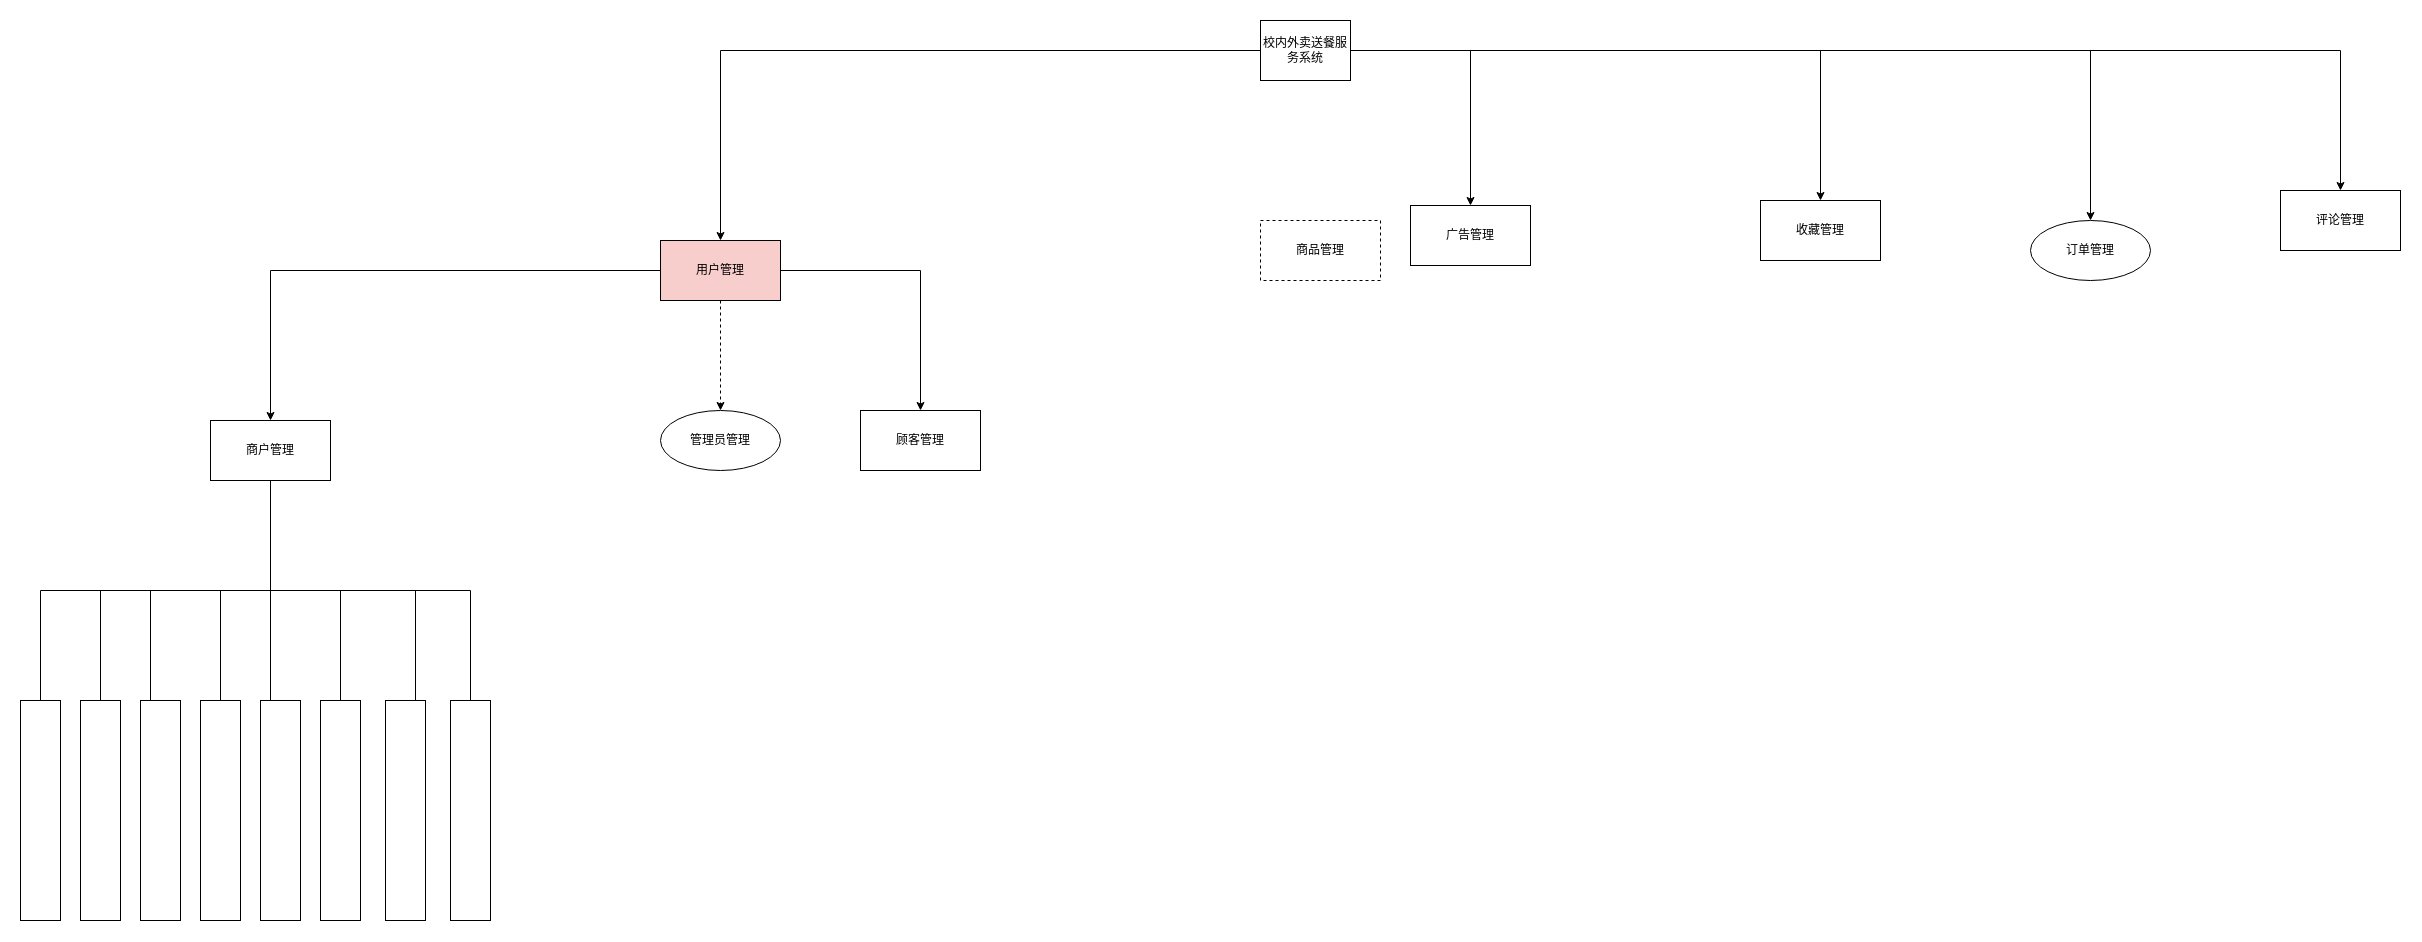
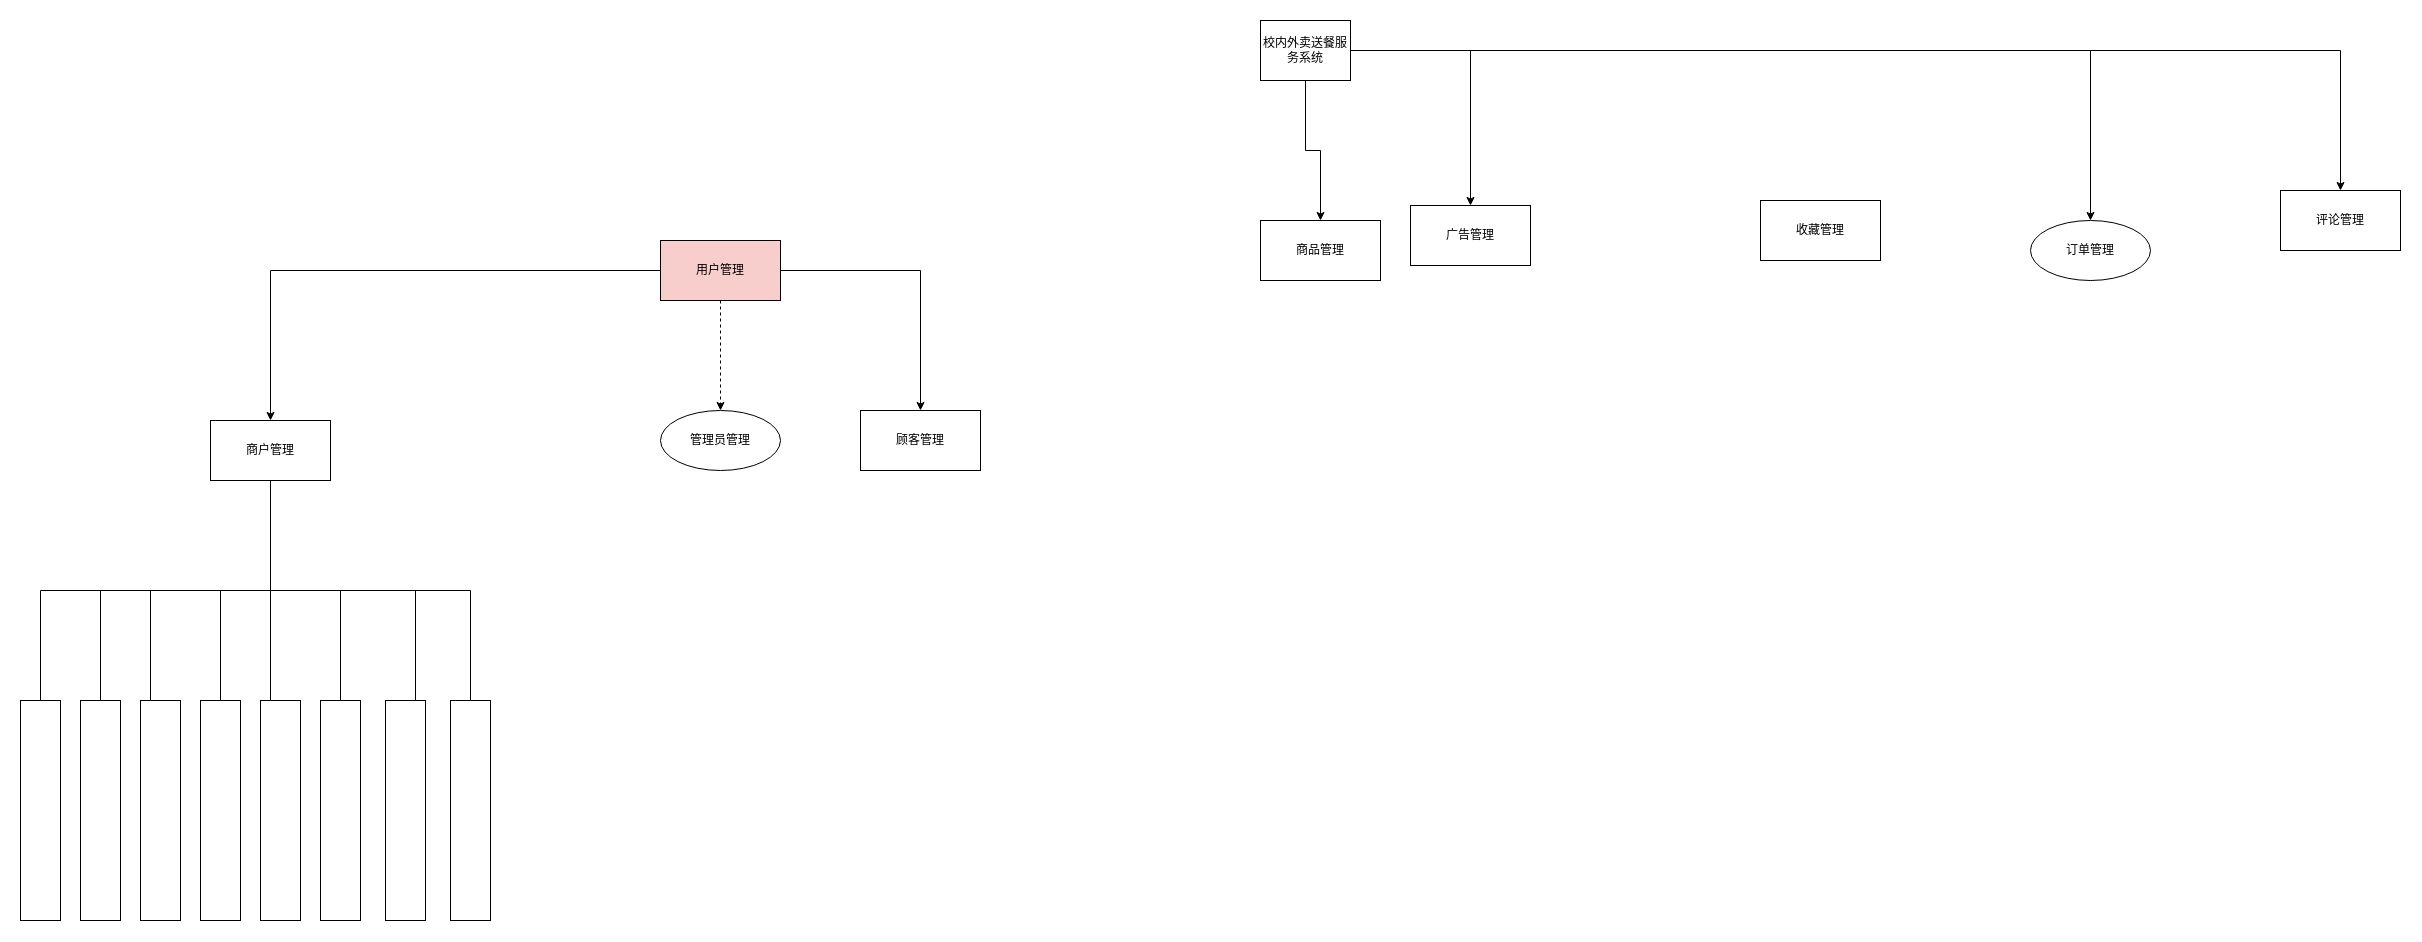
- <mxCell id="2" value="" style="edgeStyle=orthogonalEdgeStyle;rounded=0;orthogonalLoop=1;jettySize=auto;html=1;" parent="1" source="8" target="12" edge="1"><mxGeometry relative="1" as="geometry" /></mxCell>
- <mxCell id="6" value="" style="edgeStyle=orthogonalEdgeStyle;rounded=0;orthogonalLoop=1;jettySize=auto;html=1;" parent="1" source="8" target="16" edge="1"><mxGeometry relative="1" as="geometry" /></mxCell>
+ <mxCell id="3" value="" style="edgeStyle=orthogonalEdgeStyle;rounded=0;orthogonalLoop=1;jettySize=auto;html=1;" parent="1" source="8" target="13" edge="1"><mxGeometry relative="1" as="geometry" /></mxCell>
- <mxCell id="13" value="商品管理" style="whiteSpace=wrap;html=1;rounded=0;dashed=1;" parent="1" vertex="1"><mxGeometry x="1260" y="220" width="120" height="60" as="geometry" /></mxCell>
+ <mxCell id="13" value="商品管理" style="whiteSpace=wrap;html=1;rounded=0;" parent="1" vertex="1"><mxGeometry x="1260" y="220" width="120" height="60" as="geometry" /></mxCell>
